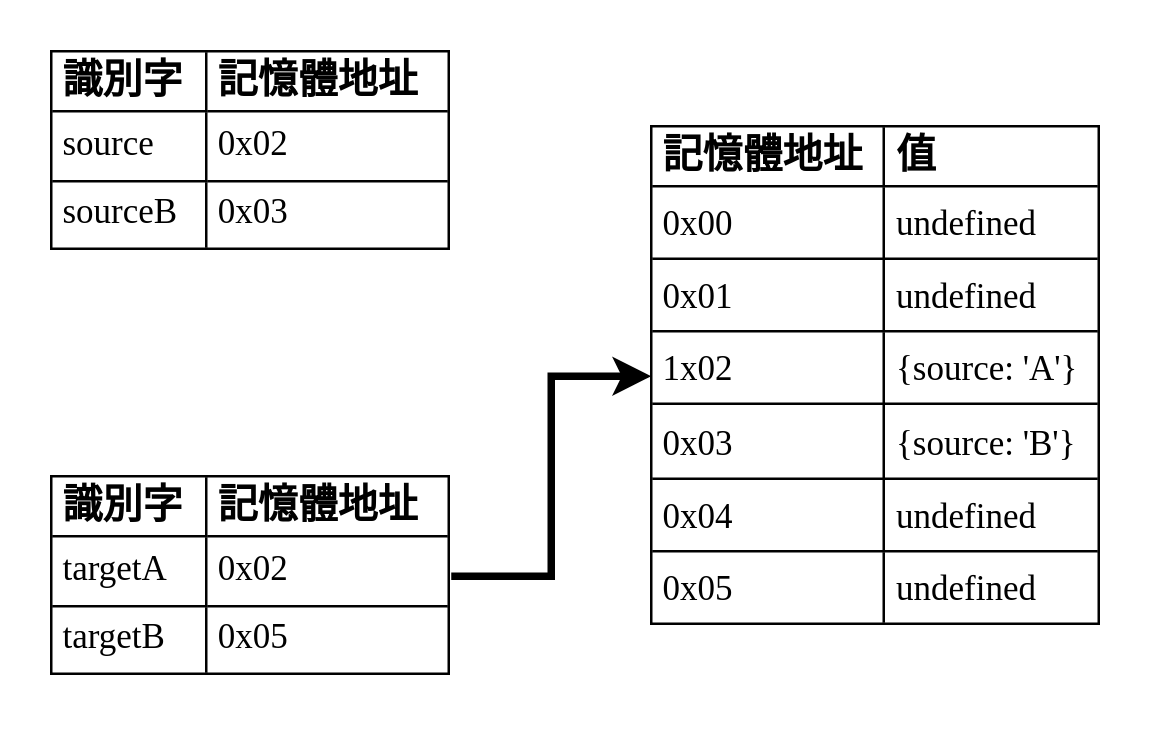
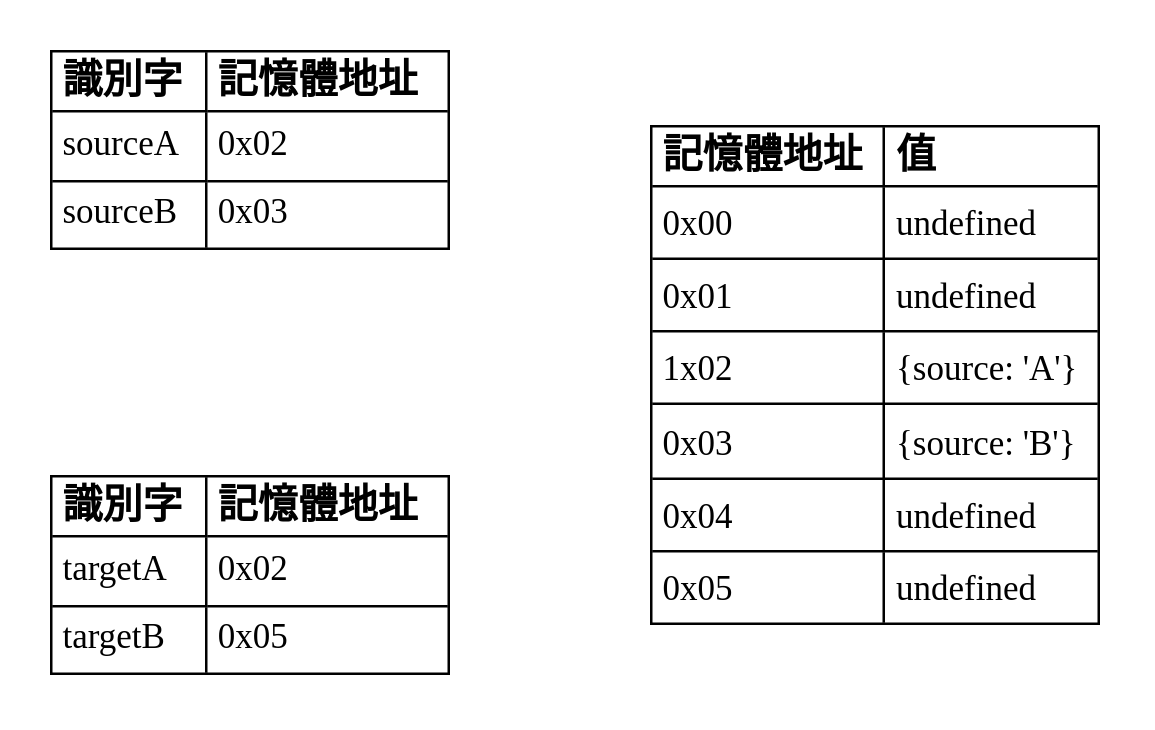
- <mxCell id="2" value="&lt;table cellpadding=&quot;4&quot; cellspacing=&quot;0&quot; style=&quot;width: 100% ; height: 100% ; border: 1px solid rgb(0 , 0 , 0) ; border-collapse: collapse ; font-size: 14px ; background-color: rgb(255 , 255 , 255)&quot; border=&quot;1&quot;&gt;&lt;tbody&gt;&lt;tr style=&quot;line-height: 90%&quot;&gt;&lt;th&gt;&lt;font style=&quot;font-size: 16px&quot; color=&quot;#000000&quot;&gt;識別字&lt;/font&gt;&lt;/th&gt;&lt;th&gt;&lt;font style=&quot;font-size: 16px&quot; color=&quot;#000000&quot;&gt;記憶體地址&lt;/font&gt;&lt;/th&gt;&lt;/tr&gt;&lt;tr&gt;&lt;td&gt;&lt;font color=&quot;#000000&quot;&gt;source&lt;/font&gt;&lt;/td&gt;&lt;td&gt;&lt;font style=&quot;font-size: 14px&quot; color=&quot;#000000&quot;&gt;0x02&lt;/font&gt;&lt;/td&gt;&lt;/tr&gt;&lt;tr&gt;&lt;td&gt;&lt;font color=&quot;#000000&quot;&gt;sourceB&lt;br&gt;&lt;/font&gt;&lt;/td&gt;&lt;td&gt;&lt;font color=&quot;#000000&quot; style=&quot;font-size: 14px&quot;&gt;0x03&lt;/font&gt;&lt;/td&gt;&lt;/tr&gt;&lt;/tbody&gt;&lt;/table&gt; " style="verticalAlign=top;align=left;overflow=fill;fontSize=15;fontFamily=正黑體;html=1;strokeWidth=3;strokeColor=none;fillColor=none;" parent="1" vertex="1"><mxGeometry x="20" y="20" width="160" height="80" as="geometry" /></mxCell>
+ <mxCell id="2" value="&lt;table cellpadding=&quot;4&quot; cellspacing=&quot;0&quot; style=&quot;width: 100% ; height: 100% ; border: 1px solid rgb(0 , 0 , 0) ; border-collapse: collapse ; font-size: 14px ; background-color: rgb(255 , 255 , 255)&quot; border=&quot;1&quot;&gt;&lt;tbody&gt;&lt;tr style=&quot;line-height: 90%&quot;&gt;&lt;th&gt;&lt;font style=&quot;font-size: 16px&quot; color=&quot;#000000&quot;&gt;識別字&lt;/font&gt;&lt;/th&gt;&lt;th&gt;&lt;font style=&quot;font-size: 16px&quot; color=&quot;#000000&quot;&gt;記憶體地址&lt;/font&gt;&lt;/th&gt;&lt;/tr&gt;&lt;tr&gt;&lt;td&gt;&lt;font color=&quot;#000000&quot;&gt;sourceA&lt;/font&gt;&lt;/td&gt;&lt;td&gt;&lt;font style=&quot;font-size: 14px&quot; color=&quot;#000000&quot;&gt;0x02&lt;/font&gt;&lt;/td&gt;&lt;/tr&gt;&lt;tr&gt;&lt;td&gt;&lt;font color=&quot;#000000&quot;&gt;sourceB&lt;br&gt;&lt;/font&gt;&lt;/td&gt;&lt;td&gt;&lt;font color=&quot;#000000&quot; style=&quot;font-size: 14px&quot;&gt;0x03&lt;/font&gt;&lt;/td&gt;&lt;/tr&gt;&lt;/tbody&gt;&lt;/table&gt; " style="verticalAlign=top;align=left;overflow=fill;fontSize=15;fontFamily=正黑體;html=1;strokeWidth=3;strokeColor=none;fillColor=none;" parent="1" vertex="1"><mxGeometry x="20" y="20" width="160" height="80" as="geometry" /></mxCell>
- <mxCell id="4" style="edgeStyle=orthogonalEdgeStyle;rounded=0;orthogonalLoop=1;jettySize=auto;html=1;exitX=1;exitY=0.5;exitDx=0;exitDy=0;entryX=0;entryY=0.5;entryDx=0;entryDy=0;strokeWidth=3;" edge="1" parent="1" source="5" target="3"><mxGeometry relative="1" as="geometry" /></mxCell>
